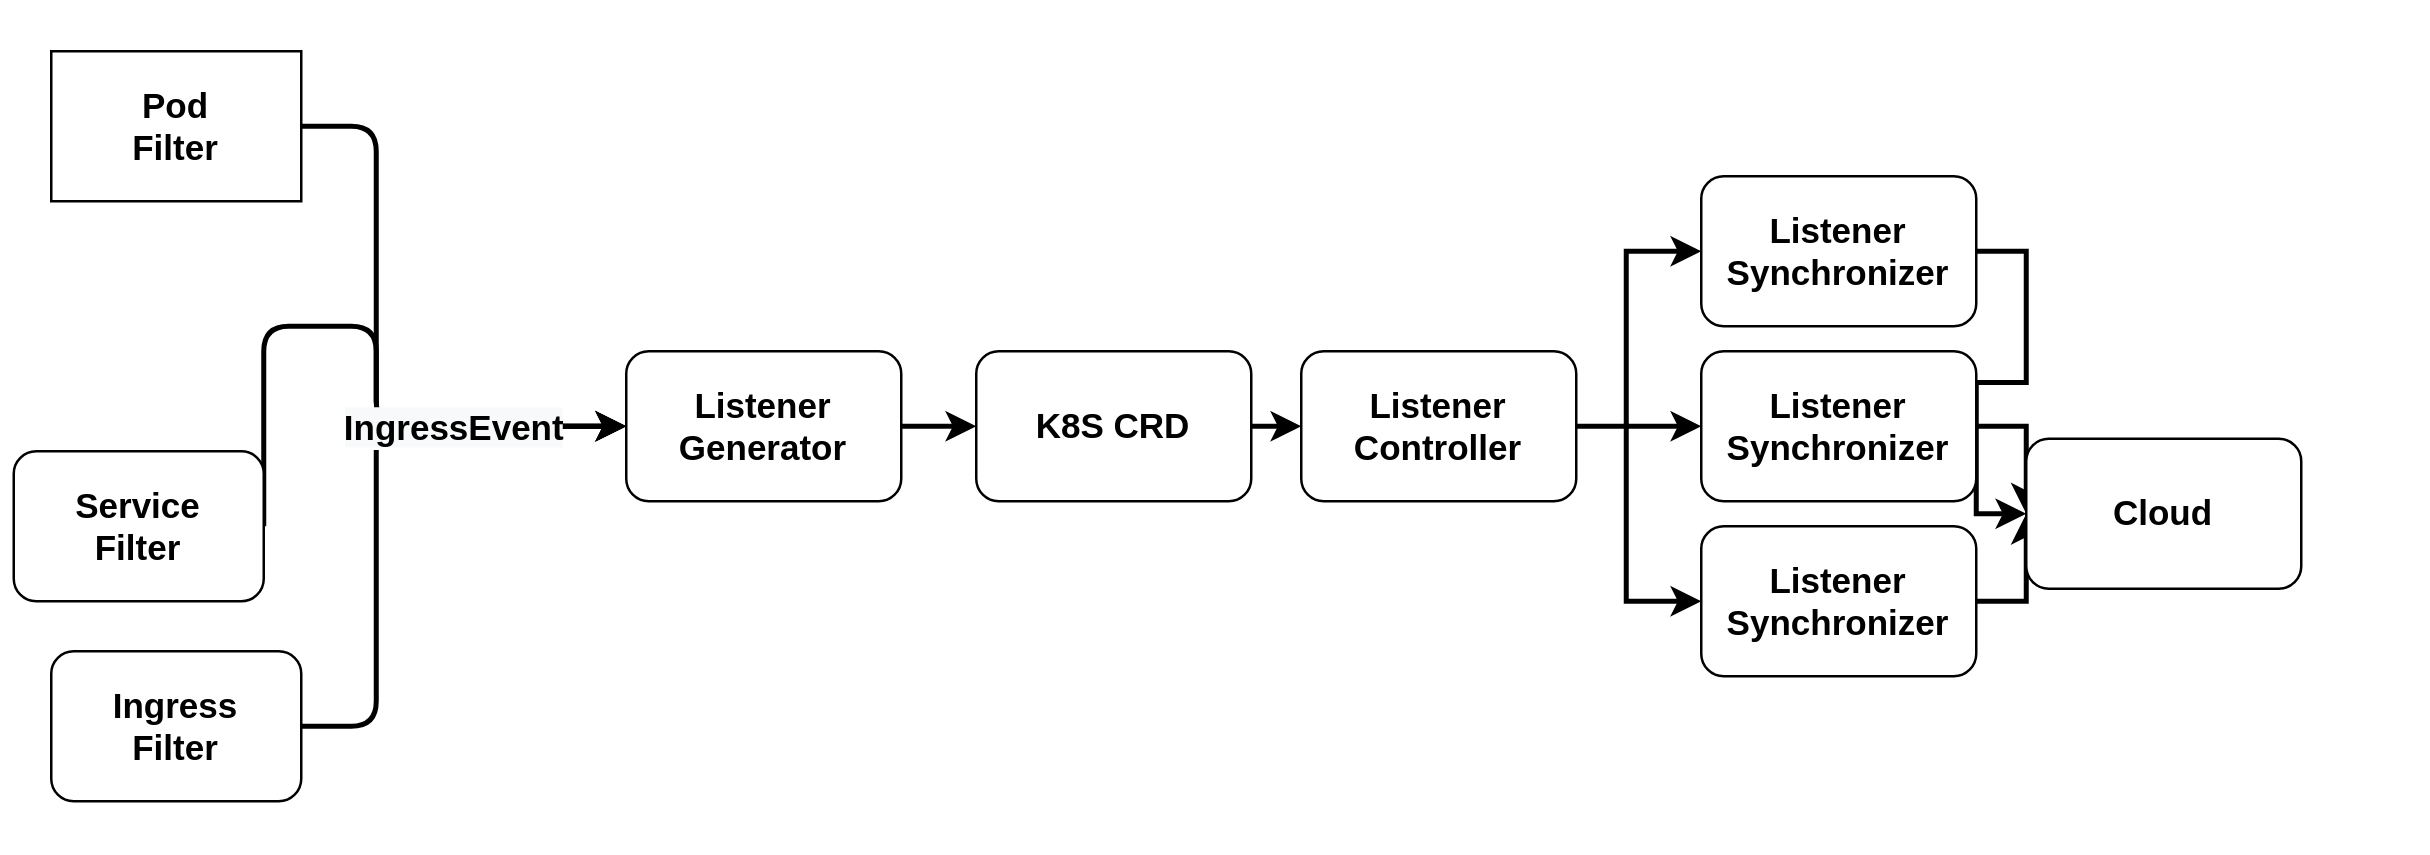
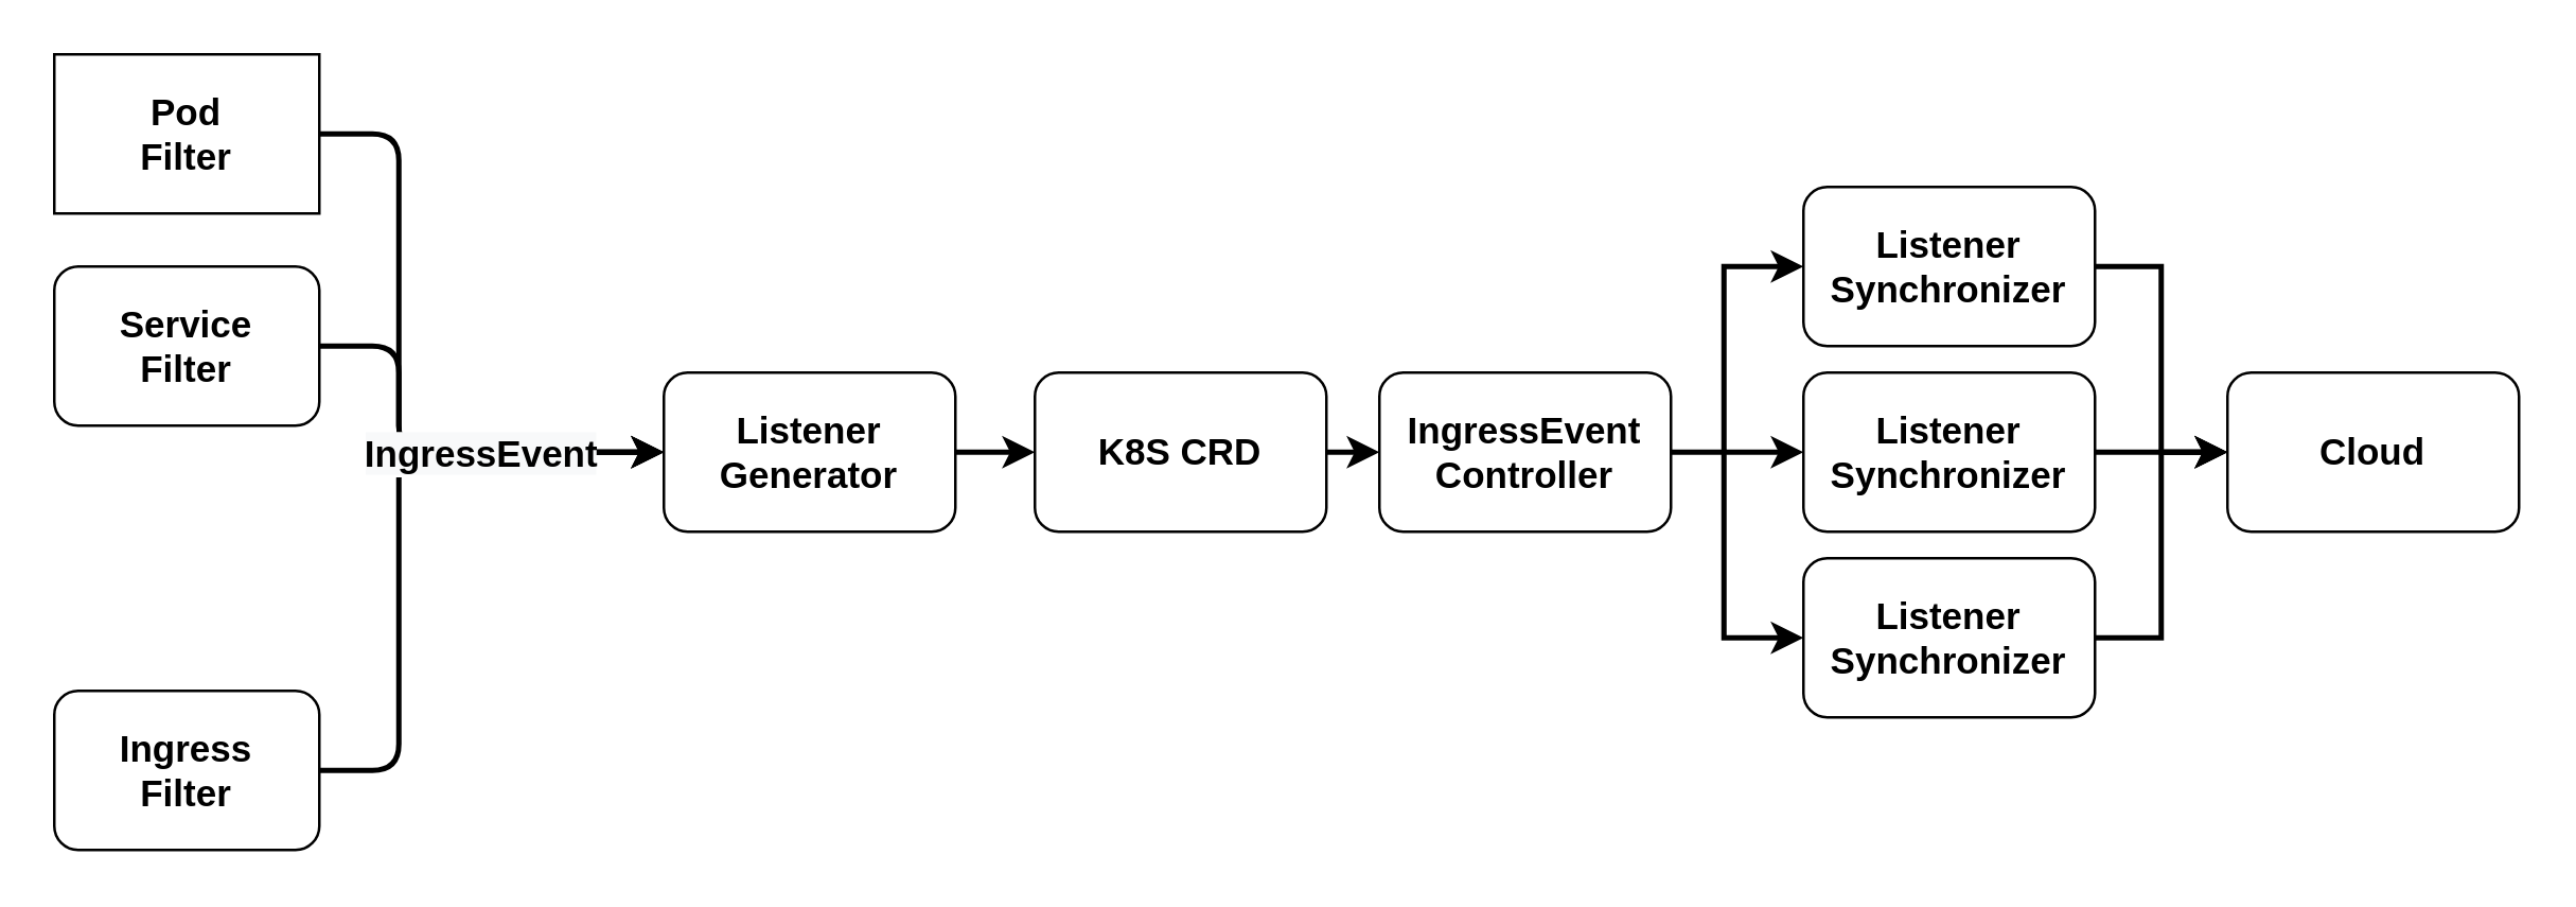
- <mxCell id="14" value="Listener&lt;br&gt;Controller" style="rounded=1;whiteSpace=wrap;html=1;fontSize=14;fontStyle=1" vertex="1" parent="1"><mxGeometry x="520" y="140" width="110" height="60" as="geometry" /></mxCell>
+ <mxCell id="14" value="IngressEvent&lt;br&gt;Controller" style="rounded=1;whiteSpace=wrap;html=1;fontSize=14;fontStyle=1" vertex="1" parent="1"><mxGeometry x="520" y="140" width="110" height="60" as="geometry" /></mxCell>
- <mxCell id="21" value="Cloud" style="rounded=1;whiteSpace=wrap;html=1;fontSize=14;fontStyle=1" vertex="1" parent="1"><mxGeometry x="810" y="175" width="110" height="60" as="geometry" /></mxCell>
+ <mxCell id="21" value="Cloud" style="rounded=1;whiteSpace=wrap;html=1;fontSize=14;fontStyle=1" vertex="1" parent="1"><mxGeometry x="840" y="140" width="110" height="60" as="geometry" /></mxCell>
- <mxCell id="4" value="Service&lt;br&gt;Filter" style="rounded=1;whiteSpace=wrap;html=1;fontSize=14;fontStyle=1" vertex="1" parent="1"><mxGeometry x="5" y="180" width="100" height="60" as="geometry" /></mxCell>
+ <mxCell id="4" value="Service&lt;br&gt;Filter" style="rounded=1;whiteSpace=wrap;html=1;fontSize=14;fontStyle=1" vertex="1" parent="1"><mxGeometry x="20" y="100" width="100" height="60" as="geometry" /></mxCell>
